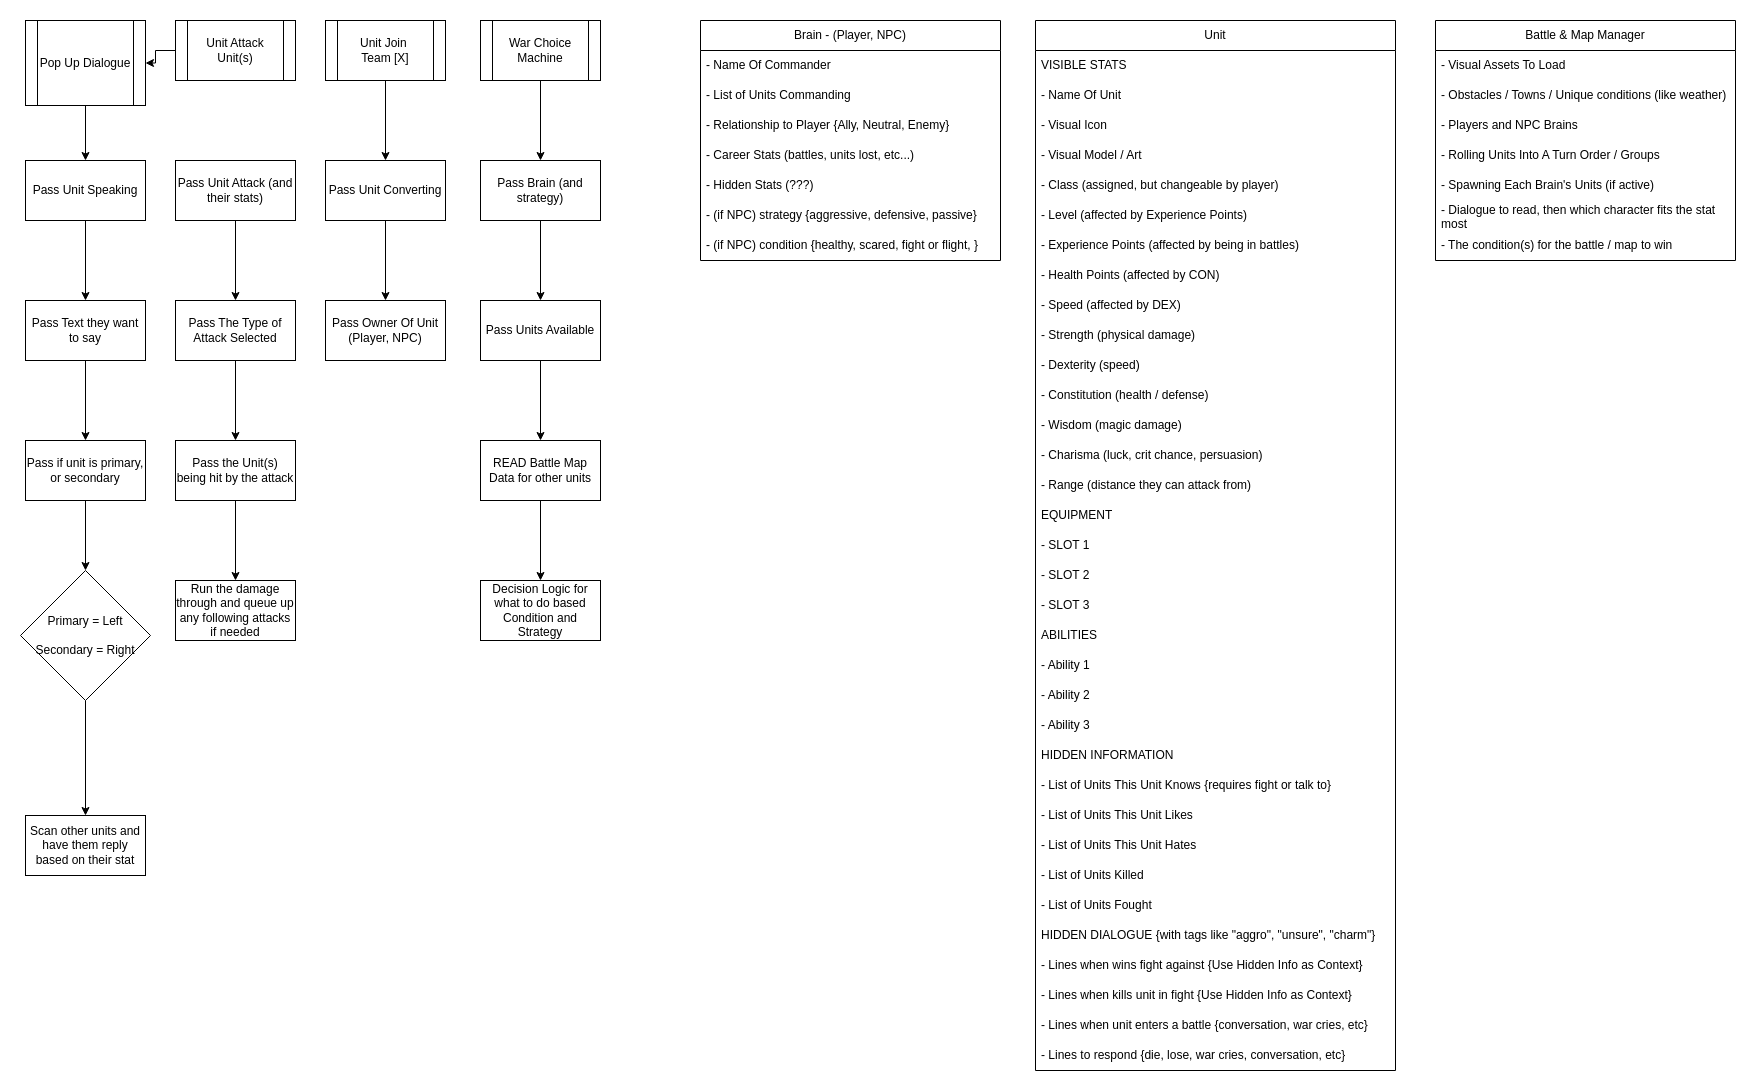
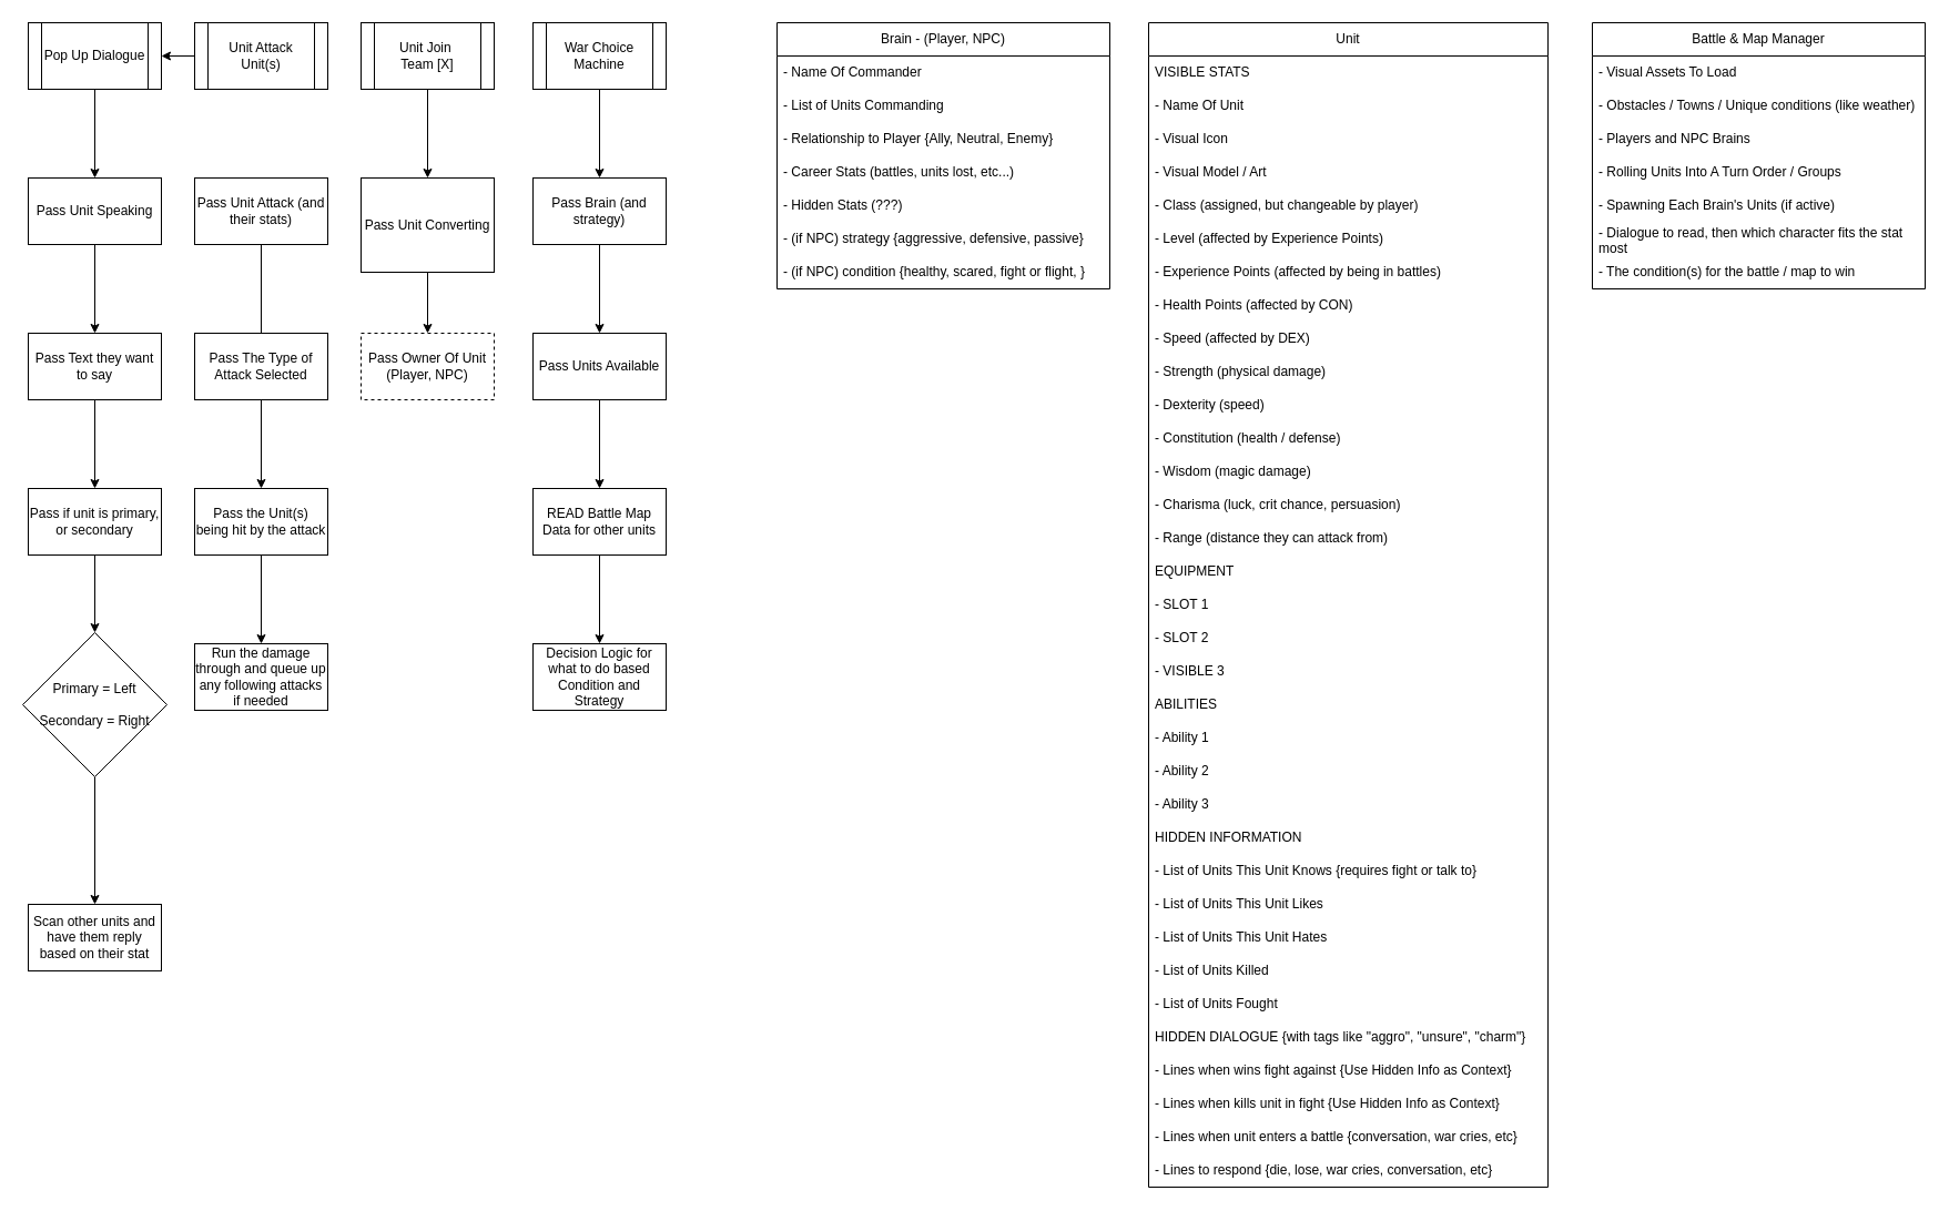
- <mxCell id="3" value="Pop Up Dialogue" style="shape=process;whiteSpace=wrap;html=1;backgroundOutline=1;" vertex="1" parent="1"><mxGeometry x="25" y="20" width="120" height="85" as="geometry" /></mxCell>
+ <mxCell id="3" value="Pop Up Dialogue" style="shape=process;whiteSpace=wrap;html=1;backgroundOutline=1;" vertex="1" parent="1"><mxGeometry x="25" width="120" height="60" as="geometry" y="20" /></mxCell>
- <mxCell id="24" value="Pass Unit Converting" style="whiteSpace=wrap;html=1;" vertex="1" parent="1"><mxGeometry x="325" y="160" width="120" height="60" as="geometry" /></mxCell>
+ <mxCell id="24" value="Pass Unit Converting" style="whiteSpace=wrap;html=1;" vertex="1" parent="1"><mxGeometry x="325" y="160" width="120" height="85" as="geometry" /></mxCell>
- <mxCell id="8" value="" style="edgeStyle=orthogonalEdgeStyle;rounded=0;orthogonalLoop=1;jettySize=auto;html=1;" edge="1" parent="1" source="9" target="11"><mxGeometry relative="1" as="geometry" /></mxCell>
+ <mxCell id="8" value="" style="edgeStyle=orthogonalEdgeStyle;rounded=0;orthogonalLoop=1;jettySize=auto;html=1;endArrow=none;" edge="1" parent="1" source="9" target="11"><mxGeometry relative="1" as="geometry" /></mxCell>
- <mxCell id="25" value="Pass Owner Of Unit&lt;div&gt;(Player, NPC)&lt;/div&gt;" style="whiteSpace=wrap;html=1;" vertex="1" parent="1"><mxGeometry x="325" y="300" width="120" height="60" as="geometry" /></mxCell>
+ <mxCell id="25" value="Pass Owner Of Unit&lt;div&gt;(Player, NPC)&lt;/div&gt;" style="whiteSpace=wrap;html=1;dashed=1;" vertex="1" parent="1"><mxGeometry x="325" y="300" width="120" height="60" as="geometry" /></mxCell>
- <mxCell id="53" value="- SLOT 3" style="text;strokeColor=none;fillColor=none;align=left;verticalAlign=middle;spacingLeft=4;spacingRight=4;overflow=hidden;points=[[0,0.5],[1,0.5]];portConstraint=eastwest;rotatable=0;whiteSpace=wrap;html=1;" vertex="1" parent="34"><mxGeometry y="570" width="360" height="30" as="geometry" /></mxCell>
+ <mxCell id="53" value="- VISIBLE 3" style="text;strokeColor=none;fillColor=none;align=left;verticalAlign=middle;spacingLeft=4;spacingRight=4;overflow=hidden;points=[[0,0.5],[1,0.5]];portConstraint=eastwest;rotatable=0;whiteSpace=wrap;html=1;" vertex="1" parent="34"><mxGeometry y="570" width="360" height="30" as="geometry" /></mxCell>
